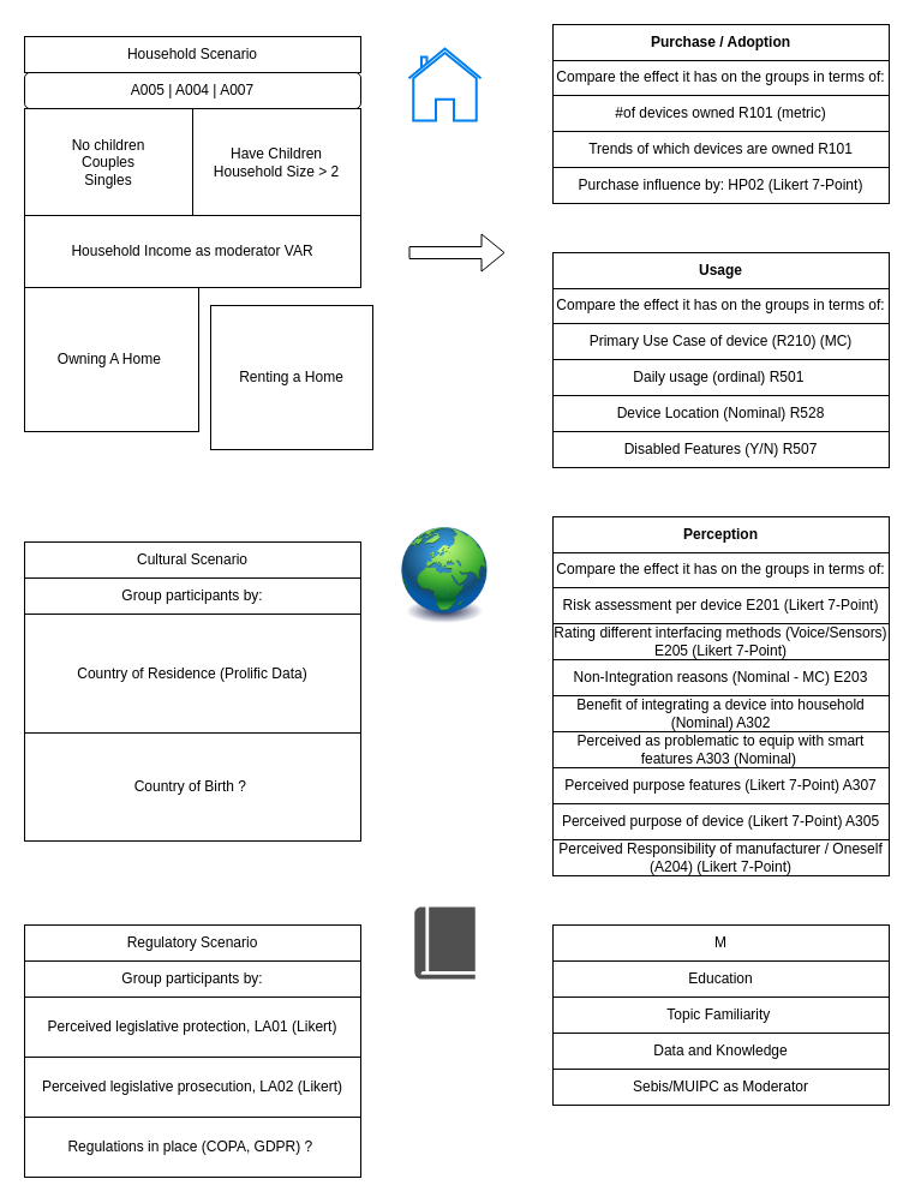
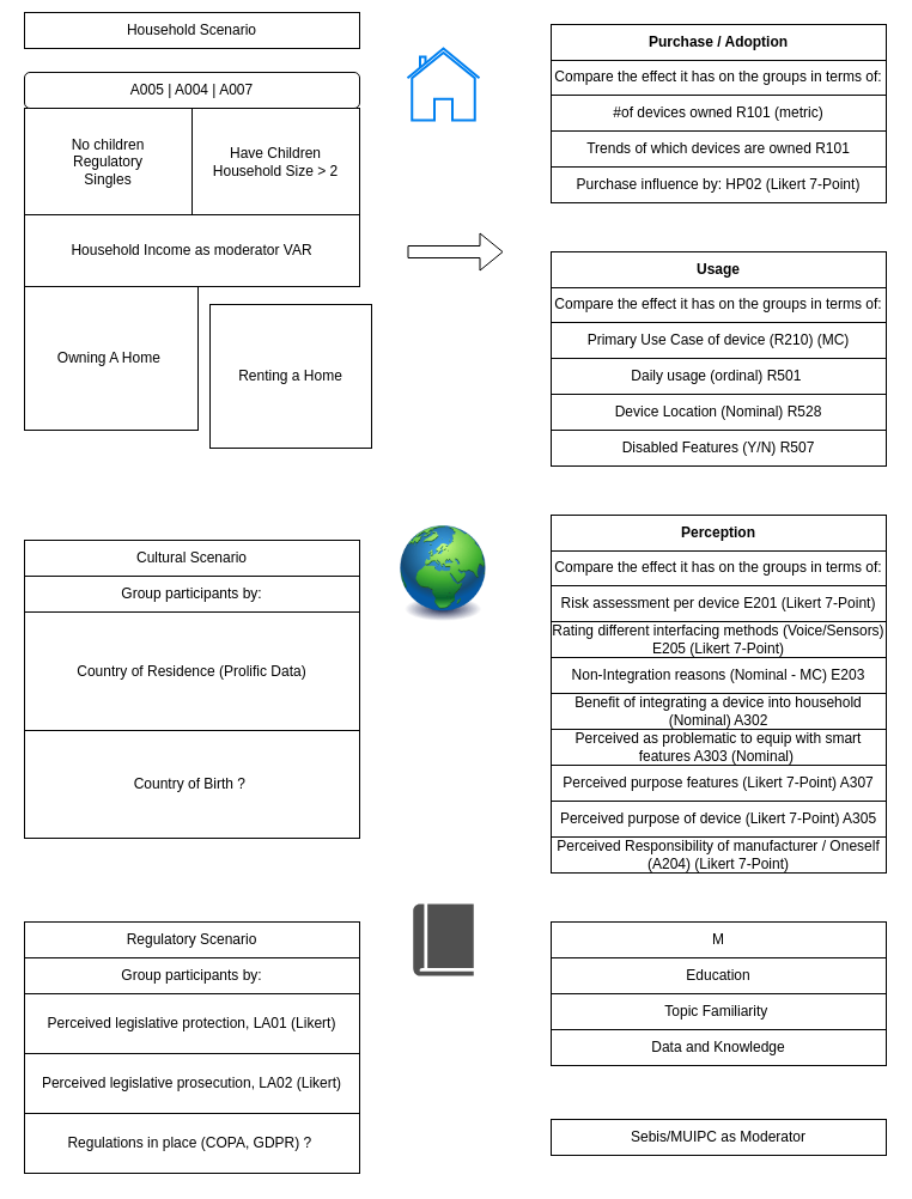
- <mxCell id="2" value="Household Scenario" style="rounded=0;whiteSpace=wrap;html=1;" vertex="1" parent="1"><mxGeometry x="20" y="30" width="280" height="30" as="geometry" /></mxCell>
+ <mxCell id="2" value="Household Scenario" style="rounded=0;whiteSpace=wrap;html=1;" vertex="1" parent="1"><mxGeometry x="20" y="10" width="280" height="30" as="geometry" /></mxCell>
- <mxCell id="5" value="No children&lt;br&gt;Couples&lt;br&gt;Singles" style="rounded=0;whiteSpace=wrap;html=1;" vertex="1" parent="1"><mxGeometry x="20" y="90" width="140" height="90" as="geometry" /></mxCell>
+ <mxCell id="5" value="No children&lt;br&gt;Regulatory&lt;br&gt;Singles" style="rounded=0;whiteSpace=wrap;html=1;" vertex="1" parent="1"><mxGeometry x="20" y="90" width="140" height="90" as="geometry" /></mxCell>
- <mxCell id="36" value="Sebis/MUIPC as Moderator" style="rounded=0;whiteSpace=wrap;html=1;" vertex="1" parent="1"><mxGeometry x="460" y="890" width="280" height="30" as="geometry" /></mxCell>
+ <mxCell id="36" value="Sebis/MUIPC as Moderator" style="rounded=0;whiteSpace=wrap;html=1;" vertex="1" parent="1"><mxGeometry x="460" y="935" width="280" height="30" as="geometry" /></mxCell>
